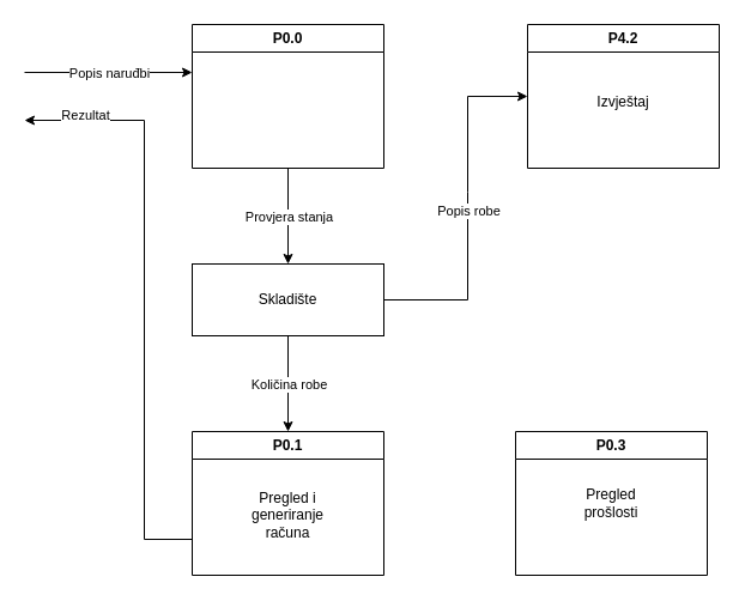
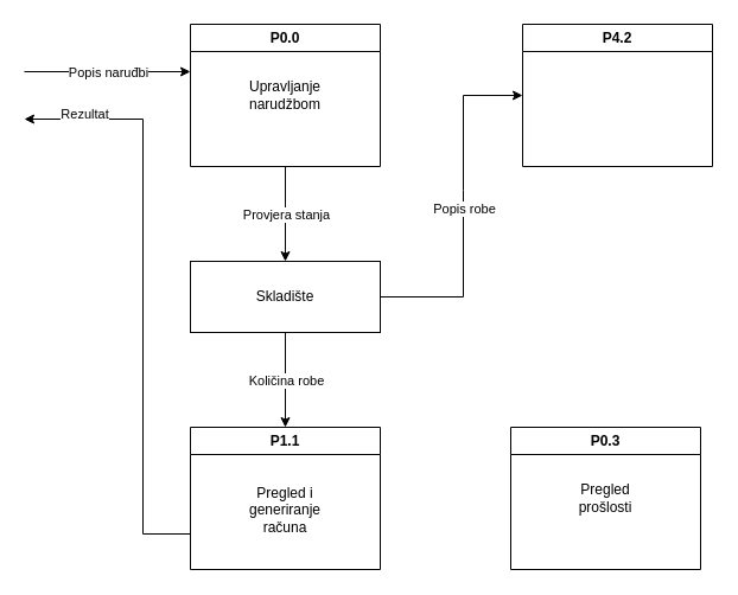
+ <mxCell id="3" value="Upravljanje narudžbom" style="text;html=1;strokeColor=none;fillColor=none;align=center;verticalAlign=middle;whiteSpace=wrap;rounded=0;" parent="2" vertex="1"><mxGeometry x="50" y="45" width="60" height="30" as="geometry" /></mxCell>
- <mxCell id="17" value="Izvještaj" style="text;html=1;strokeColor=none;fillColor=none;align=center;verticalAlign=middle;whiteSpace=wrap;rounded=0;" parent="16" vertex="1"><mxGeometry x="50" y="50" width="60" height="30" as="geometry" /></mxCell>
- <mxCell id="10" value="P0.1" style="swimlane;whiteSpace=wrap;html=1;" parent="1" vertex="1"><mxGeometry x="160" y="360" width="160" height="120" as="geometry" /></mxCell>
+ <mxCell id="10" value="P1.1" style="swimlane;whiteSpace=wrap;html=1;" parent="1" vertex="1"><mxGeometry x="160" y="360" width="160" height="120" as="geometry" /></mxCell>
